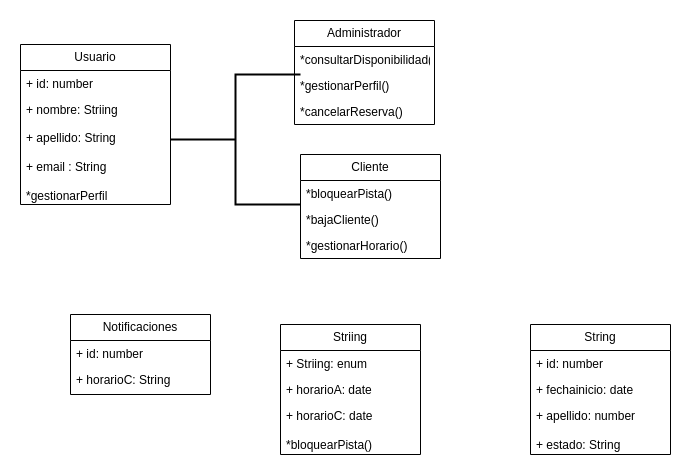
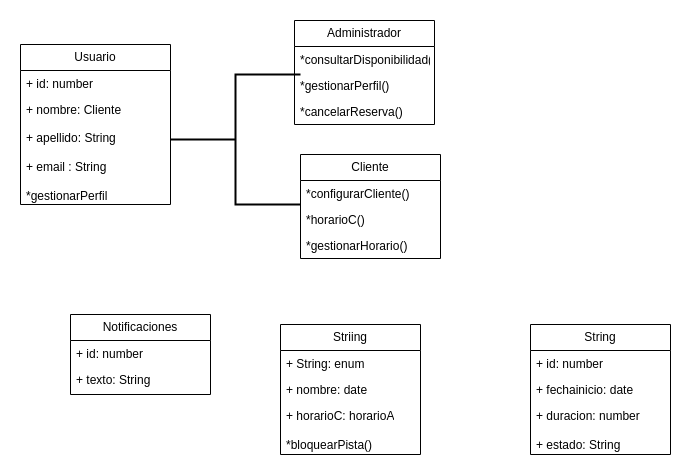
- <mxCell id="12" value="+ nombre: Striing" style="text;strokeColor=none;fillColor=none;align=left;verticalAlign=top;spacingLeft=4;spacingRight=4;overflow=hidden;rotatable=0;points=[[0,0.5],[1,0.5]];portConstraint=eastwest;whiteSpace=wrap;html=1;" vertex="1" parent="10"><mxGeometry y="52" width="150" height="108" as="geometry" /></mxCell>
+ <mxCell id="12" value="+ nombre: Cliente" style="text;strokeColor=none;fillColor=none;align=left;verticalAlign=top;spacingLeft=4;spacingRight=4;overflow=hidden;rotatable=0;points=[[0,0.5],[1,0.5]];portConstraint=eastwest;whiteSpace=wrap;html=1;" vertex="1" parent="10"><mxGeometry y="52" width="150" height="108" as="geometry" /></mxCell>
- <mxCell id="3" value="*bloquearPista()" style="text;strokeColor=none;fillColor=none;align=left;verticalAlign=top;spacingLeft=4;spacingRight=4;overflow=hidden;rotatable=0;points=[[0,0.5],[1,0.5]];portConstraint=eastwest;whiteSpace=wrap;html=1;" parent="2" vertex="1"><mxGeometry y="26" width="140" height="26" as="geometry" /></mxCell>
+ <mxCell id="3" value="*configurarCliente()" style="text;strokeColor=none;fillColor=none;align=left;verticalAlign=top;spacingLeft=4;spacingRight=4;overflow=hidden;rotatable=0;points=[[0,0.5],[1,0.5]];portConstraint=eastwest;whiteSpace=wrap;html=1;" parent="2" vertex="1"><mxGeometry y="26" width="140" height="26" as="geometry" /></mxCell>
- <mxCell id="4" value="*bajaCliente()" style="text;strokeColor=none;fillColor=none;align=left;verticalAlign=top;spacingLeft=4;spacingRight=4;overflow=hidden;rotatable=0;points=[[0,0.5],[1,0.5]];portConstraint=eastwest;whiteSpace=wrap;html=1;" parent="2" vertex="1"><mxGeometry y="52" width="140" height="26" as="geometry" /></mxCell>
+ <mxCell id="4" value="*horarioC()" style="text;strokeColor=none;fillColor=none;align=left;verticalAlign=top;spacingLeft=4;spacingRight=4;overflow=hidden;rotatable=0;points=[[0,0.5],[1,0.5]];portConstraint=eastwest;whiteSpace=wrap;html=1;" parent="2" vertex="1"><mxGeometry y="52" width="140" height="26" as="geometry" /></mxCell>
- <mxCell id="18" value="+ Striing: enum" style="text;strokeColor=none;fillColor=none;align=left;verticalAlign=top;spacingLeft=4;spacingRight=4;overflow=hidden;rotatable=0;points=[[0,0.5],[1,0.5]];portConstraint=eastwest;whiteSpace=wrap;html=1;" vertex="1" parent="17"><mxGeometry y="26" width="140" height="26" as="geometry" /></mxCell>
+ <mxCell id="18" value="+ String: enum" style="text;strokeColor=none;fillColor=none;align=left;verticalAlign=top;spacingLeft=4;spacingRight=4;overflow=hidden;rotatable=0;points=[[0,0.5],[1,0.5]];portConstraint=eastwest;whiteSpace=wrap;html=1;" vertex="1" parent="17"><mxGeometry y="26" width="140" height="26" as="geometry" /></mxCell>
- <mxCell id="15" value="+ horarioC: String" style="text;strokeColor=none;fillColor=none;align=left;verticalAlign=top;spacingLeft=4;spacingRight=4;overflow=hidden;rotatable=0;points=[[0,0.5],[1,0.5]];portConstraint=eastwest;whiteSpace=wrap;html=1;" vertex="1" parent="13"><mxGeometry y="52" width="140" height="26" as="geometry" /></mxCell>
+ <mxCell id="15" value="+ texto: String" style="text;strokeColor=none;fillColor=none;align=left;verticalAlign=top;spacingLeft=4;spacingRight=4;overflow=hidden;rotatable=0;points=[[0,0.5],[1,0.5]];portConstraint=eastwest;whiteSpace=wrap;html=1;" vertex="1" parent="13"><mxGeometry y="52" width="140" height="26" as="geometry" /></mxCell>
- <mxCell id="19" value="+ horarioA: date" style="text;strokeColor=none;fillColor=none;align=left;verticalAlign=top;spacingLeft=4;spacingRight=4;overflow=hidden;rotatable=0;points=[[0,0.5],[1,0.5]];portConstraint=eastwest;whiteSpace=wrap;html=1;" vertex="1" parent="17"><mxGeometry y="52" width="140" height="26" as="geometry" /></mxCell>
+ <mxCell id="19" value="+ nombre: date" style="text;strokeColor=none;fillColor=none;align=left;verticalAlign=top;spacingLeft=4;spacingRight=4;overflow=hidden;rotatable=0;points=[[0,0.5],[1,0.5]];portConstraint=eastwest;whiteSpace=wrap;html=1;" vertex="1" parent="17"><mxGeometry y="52" width="140" height="26" as="geometry" /></mxCell>
- <mxCell id="16" value="+ field: type" style="text;strokeColor=none;fillColor=none;align=left;verticalAlign=top;spacingLeft=4;spacingRight=4;overflow=hidden;rotatable=0;points=[[0,0.5],[1,0.5]];portConstraint=eastwest;whiteSpace=wrap;html=1;" vertex="1" parent="13"><mxGeometry y="78" width="140" height="2" as="geometry" /></mxCell>
+ <mxCell id="16" value="+ enum: type" style="text;strokeColor=none;fillColor=none;align=left;verticalAlign=top;spacingLeft=4;spacingRight=4;overflow=hidden;rotatable=0;points=[[0,0.5],[1,0.5]];portConstraint=eastwest;whiteSpace=wrap;html=1;" vertex="1" parent="13"><mxGeometry y="78" width="140" height="2" as="geometry" /></mxCell>
- <mxCell id="20" value="+ horarioC: date&lt;div&gt;&lt;br&gt;&lt;/div&gt;&lt;div&gt;*bloquearPista()&lt;/div&gt;" style="text;strokeColor=none;fillColor=none;align=left;verticalAlign=top;spacingLeft=4;spacingRight=4;overflow=hidden;rotatable=0;points=[[0,0.5],[1,0.5]];portConstraint=eastwest;whiteSpace=wrap;html=1;" vertex="1" parent="17"><mxGeometry y="78" width="140" height="52" as="geometry" /></mxCell>
+ <mxCell id="20" value="+ horarioC: horarioA&lt;div&gt;&lt;br&gt;&lt;/div&gt;&lt;div&gt;*bloquearPista()&lt;/div&gt;" style="text;strokeColor=none;fillColor=none;align=left;verticalAlign=top;spacingLeft=4;spacingRight=4;overflow=hidden;rotatable=0;points=[[0,0.5],[1,0.5]];portConstraint=eastwest;whiteSpace=wrap;html=1;" vertex="1" parent="17"><mxGeometry y="78" width="140" height="52" as="geometry" /></mxCell>
- <mxCell id="24" value="+ apellido: number&lt;div&gt;&lt;br&gt;&lt;/div&gt;&lt;div&gt;+ estado: String&lt;/div&gt;" style="text;strokeColor=none;fillColor=none;align=left;verticalAlign=top;spacingLeft=4;spacingRight=4;overflow=hidden;rotatable=0;points=[[0,0.5],[1,0.5]];portConstraint=eastwest;whiteSpace=wrap;html=1;" vertex="1" parent="21"><mxGeometry y="78" width="140" height="52" as="geometry" /></mxCell>
+ <mxCell id="24" value="+ duracion: number&lt;div&gt;&lt;br&gt;&lt;/div&gt;&lt;div&gt;+ estado: String&lt;/div&gt;" style="text;strokeColor=none;fillColor=none;align=left;verticalAlign=top;spacingLeft=4;spacingRight=4;overflow=hidden;rotatable=0;points=[[0,0.5],[1,0.5]];portConstraint=eastwest;whiteSpace=wrap;html=1;" vertex="1" parent="21"><mxGeometry y="78" width="140" height="52" as="geometry" /></mxCell>
